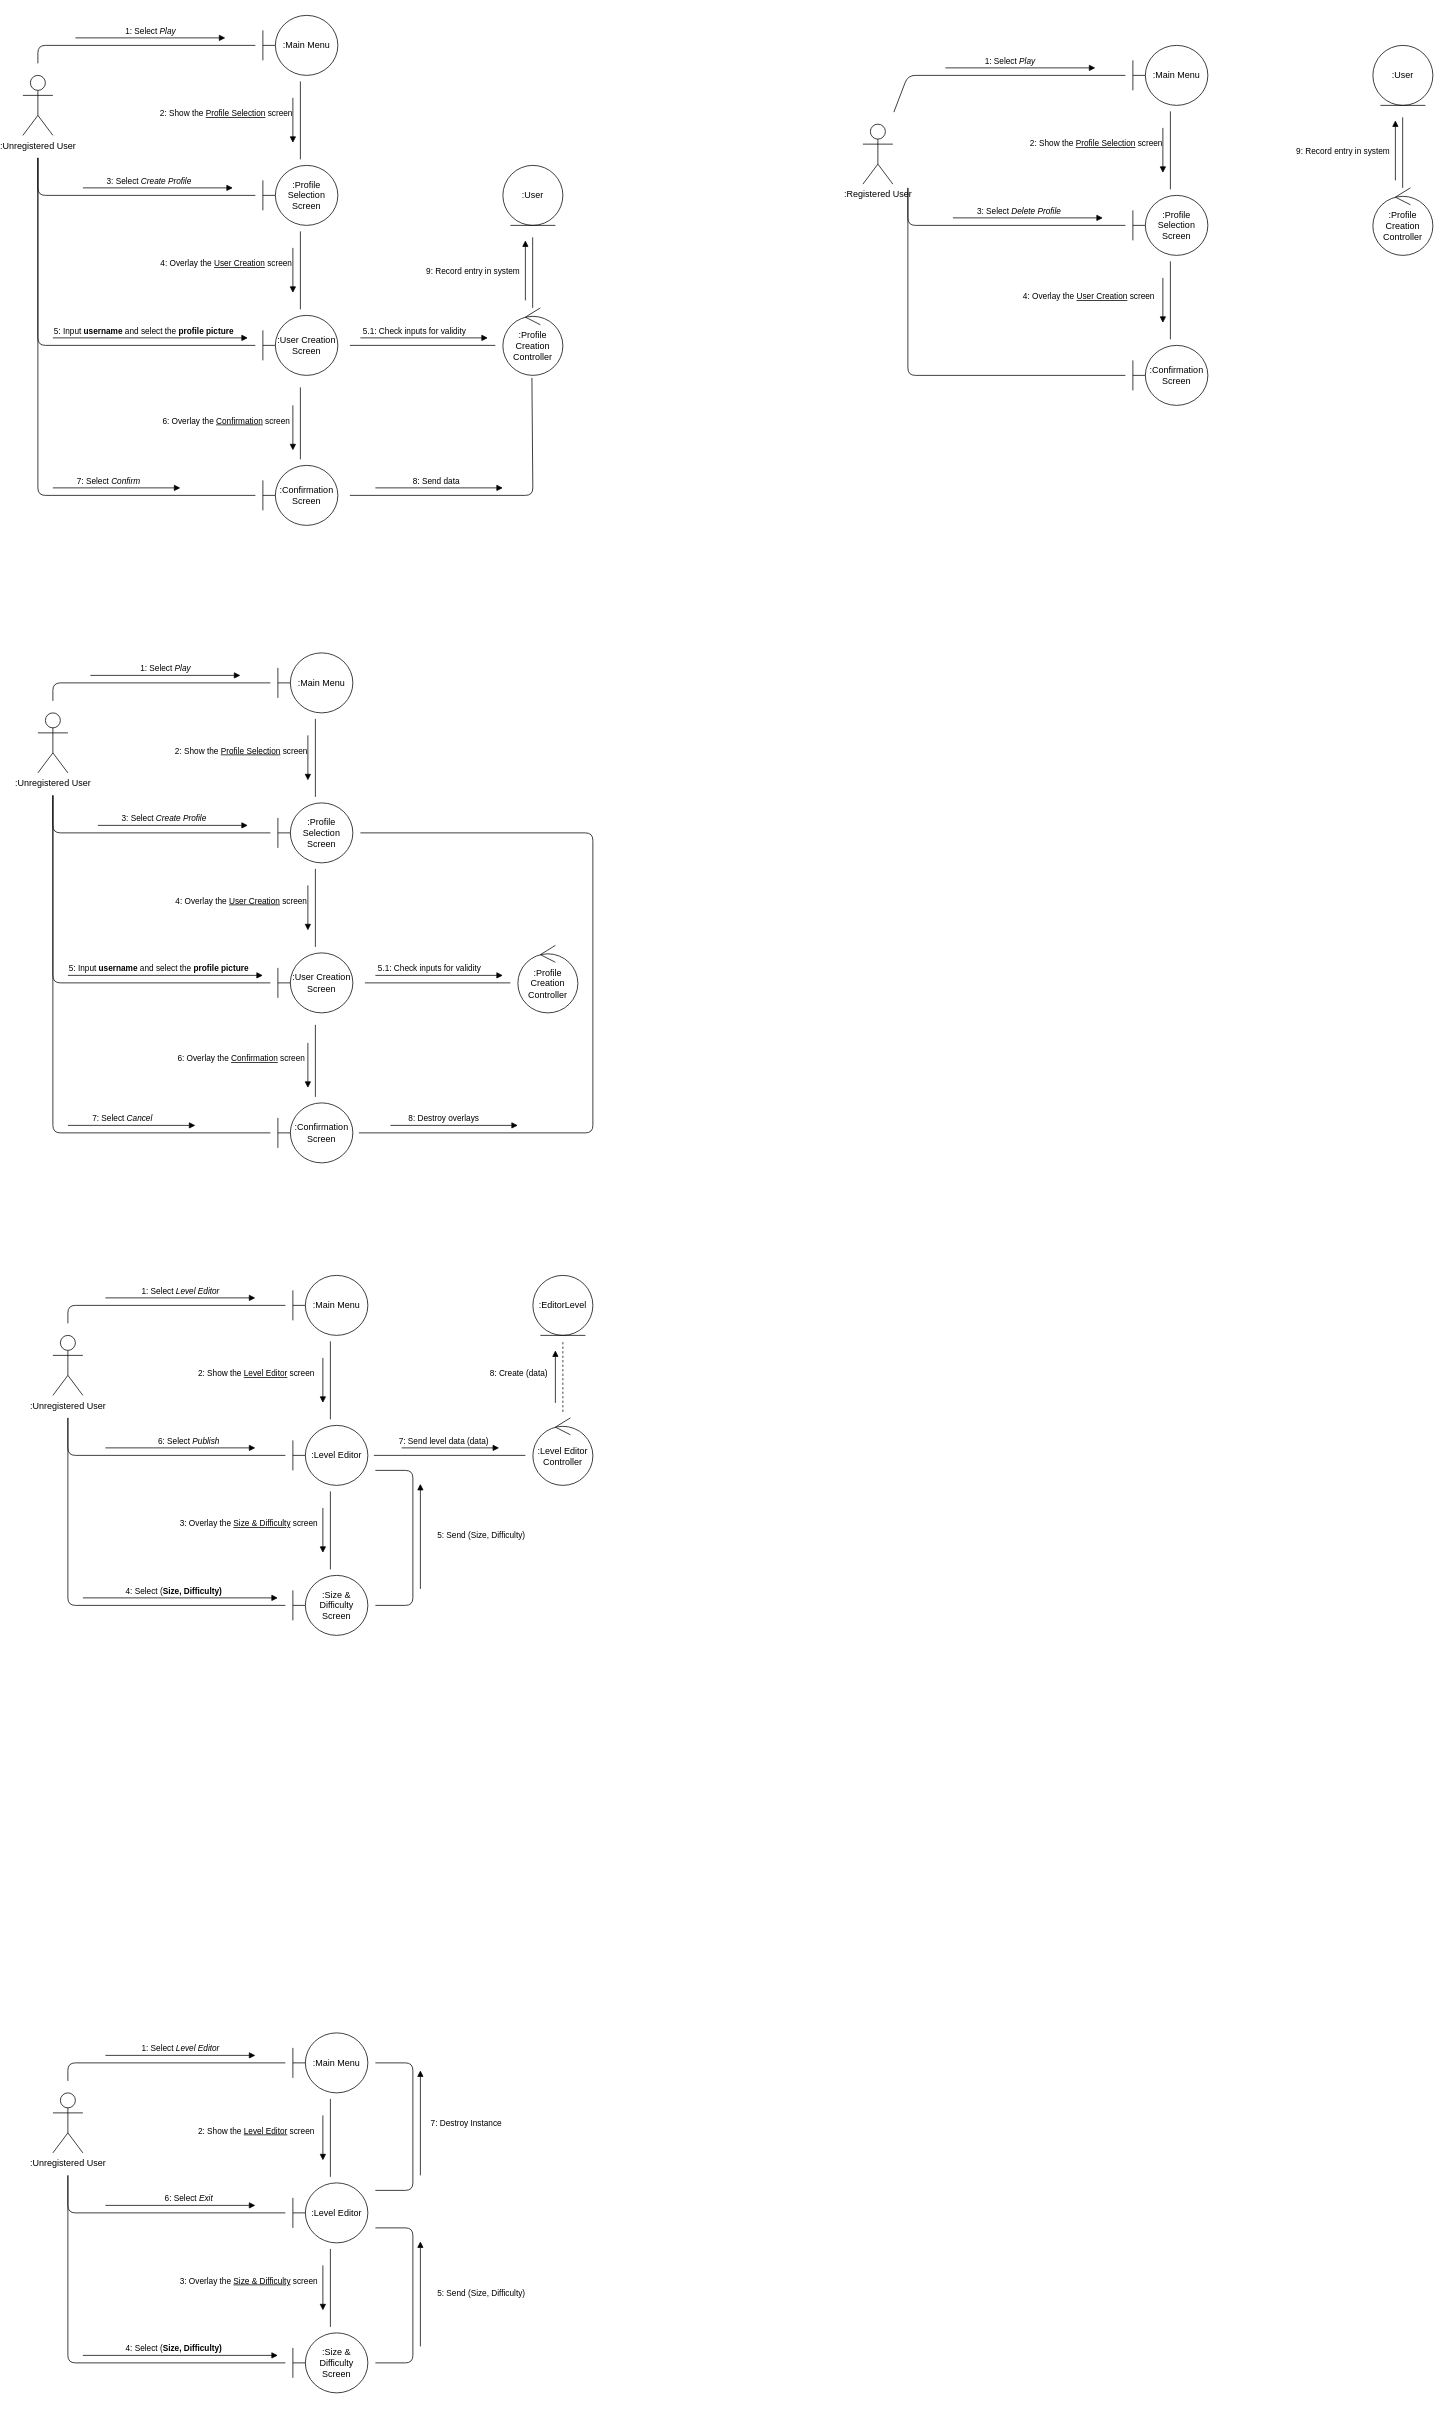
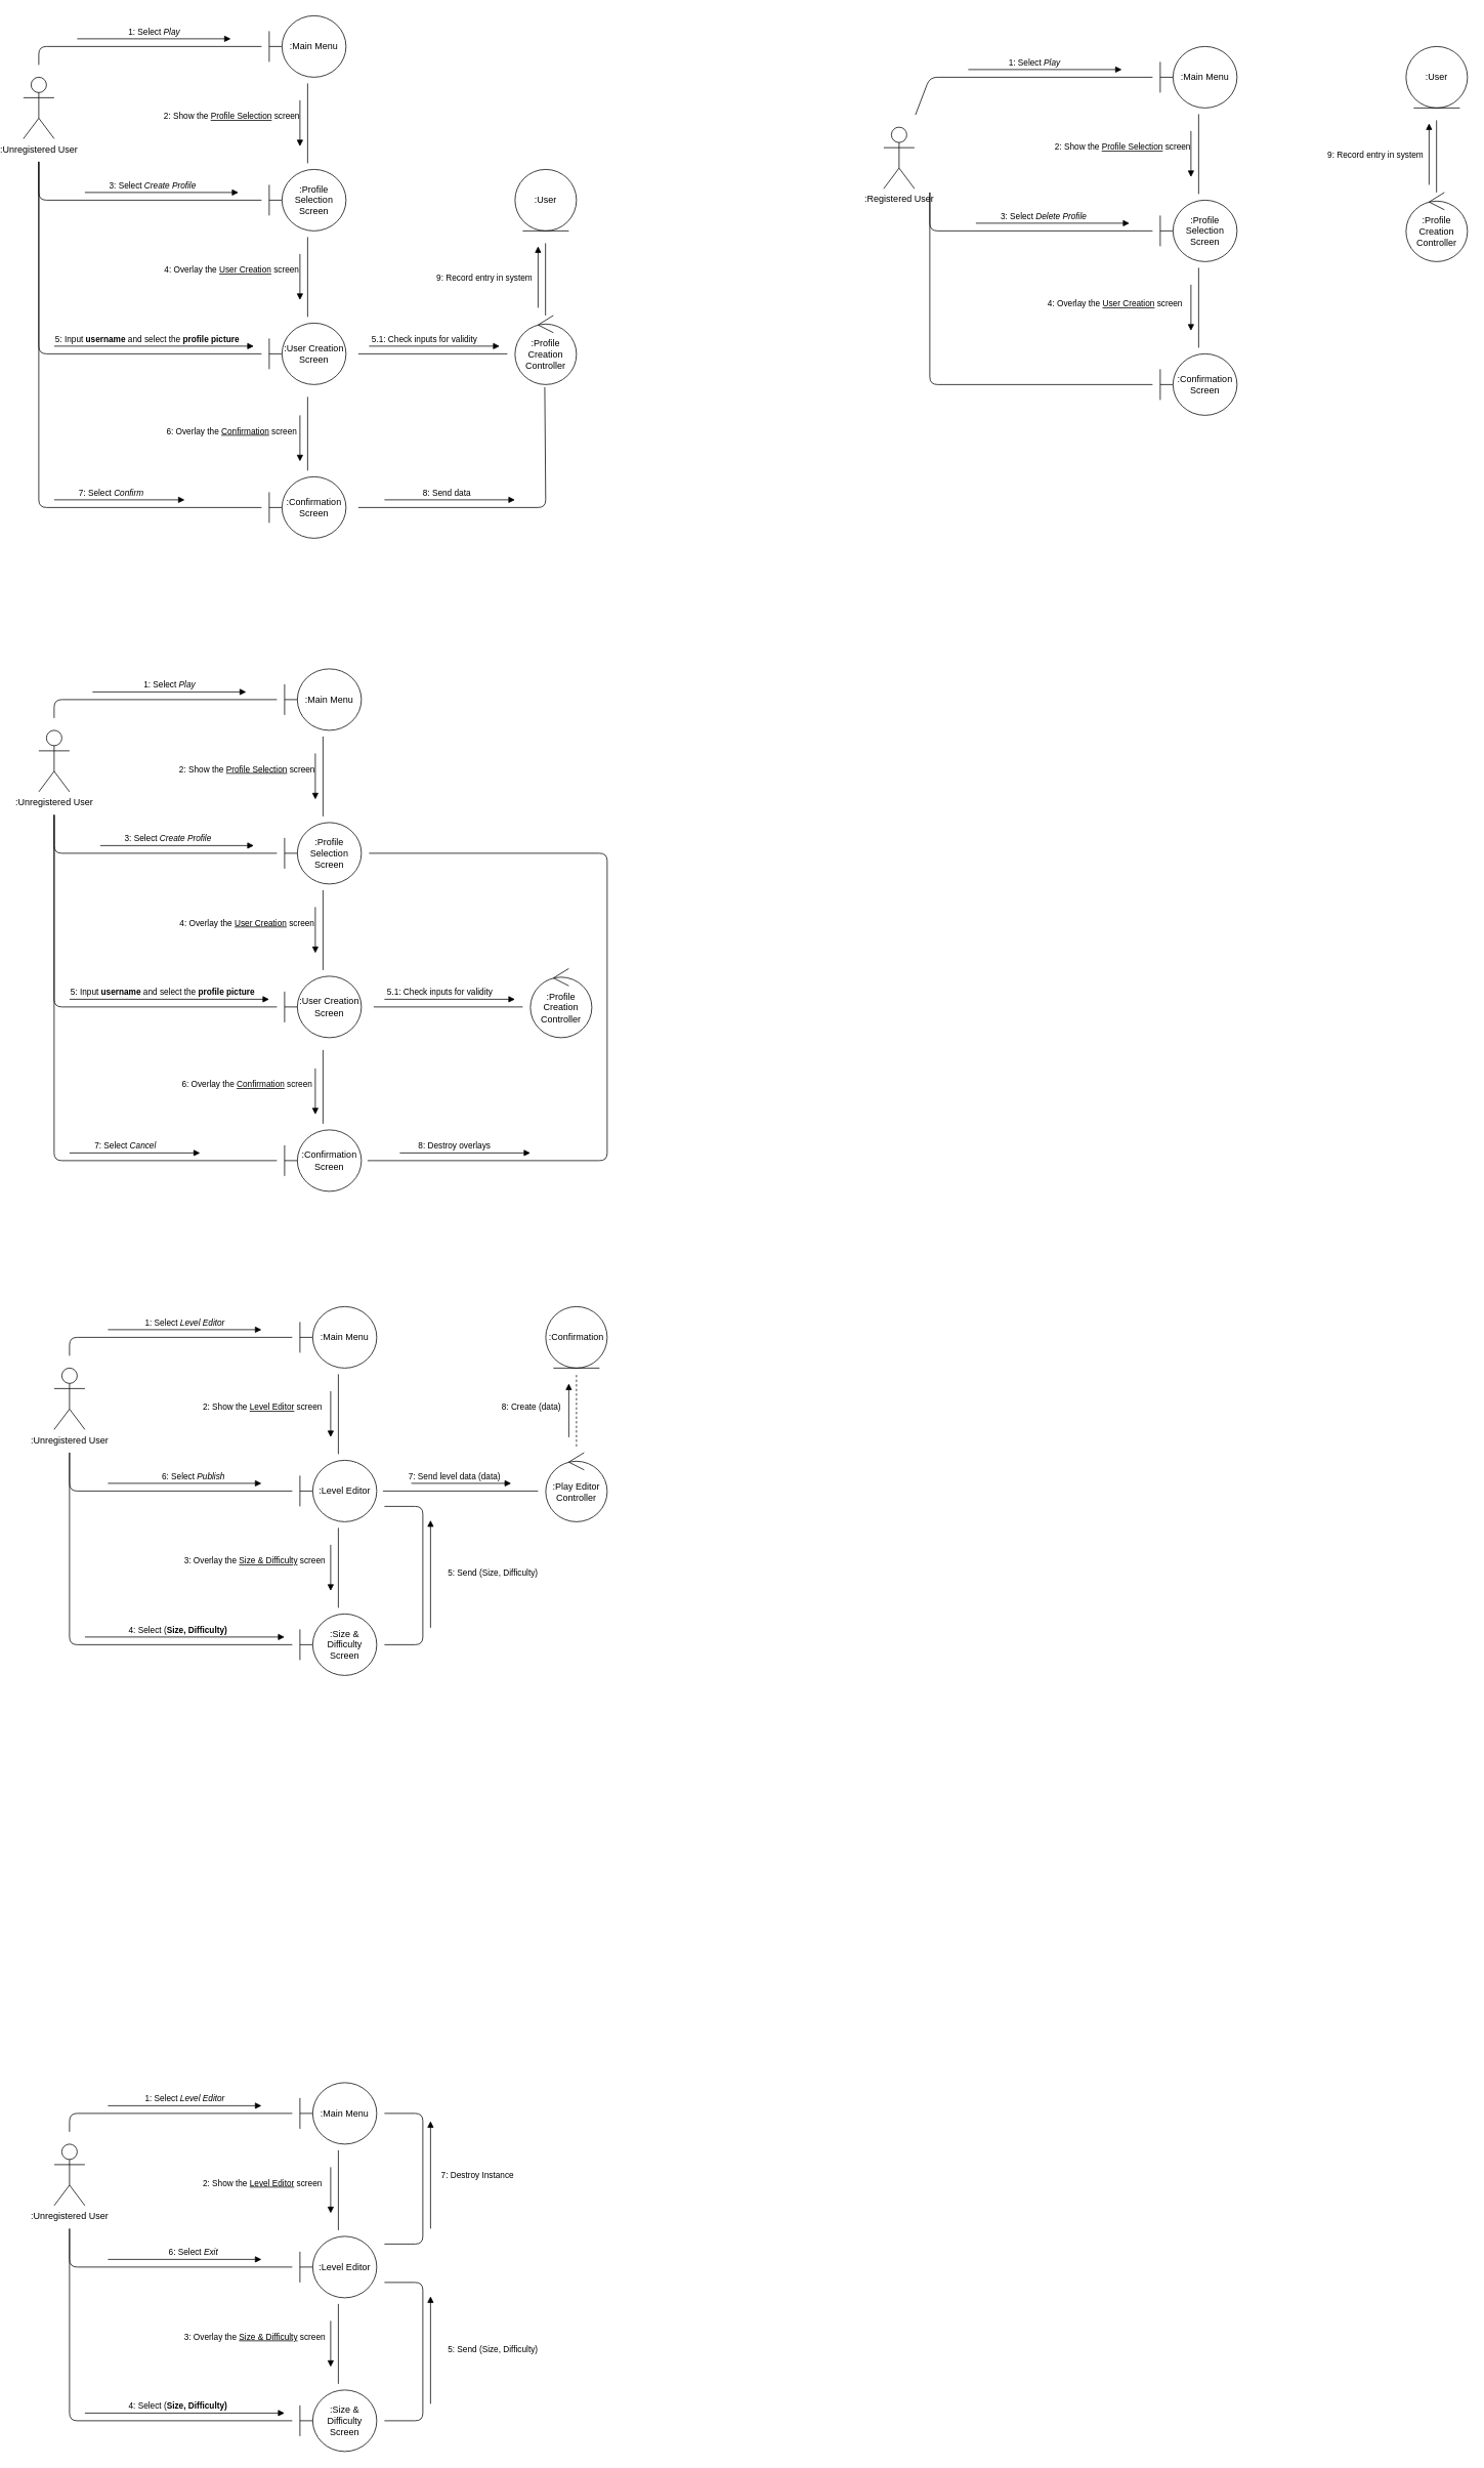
- <mxCell id="100" value=":EditorLevel" style="ellipse;shape=umlEntity;whiteSpace=wrap;html=1;shadow=0;sketch=0;" parent="1" vertex="1"><mxGeometry x="700" y="1700" width="80" height="80" as="geometry" /></mxCell>
+ <mxCell id="100" value=":Confirmation" style="ellipse;shape=umlEntity;whiteSpace=wrap;html=1;shadow=0;sketch=0;" parent="1" vertex="1"><mxGeometry x="700" y="1700" width="80" height="80" as="geometry" /></mxCell>
- <mxCell id="92" value=":Level Editor Controller" style="ellipse;shape=umlControl;whiteSpace=wrap;html=1;shadow=0;sketch=0;" parent="1" vertex="1"><mxGeometry x="700" y="1890" width="80" height="90" as="geometry" /></mxCell>
+ <mxCell id="92" value=":Play Editor Controller" style="ellipse;shape=umlControl;whiteSpace=wrap;html=1;shadow=0;sketch=0;" parent="1" vertex="1"><mxGeometry x="700" y="1890" width="80" height="90" as="geometry" /></mxCell>
